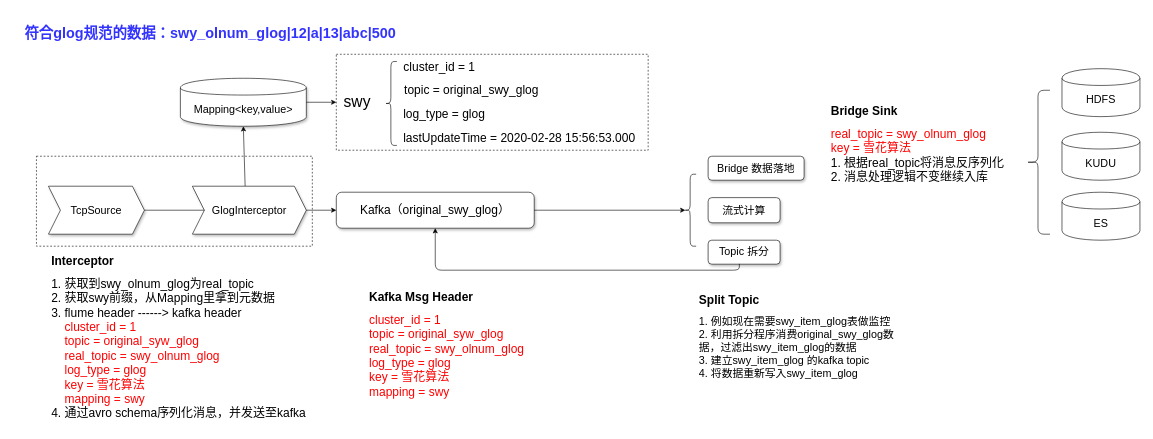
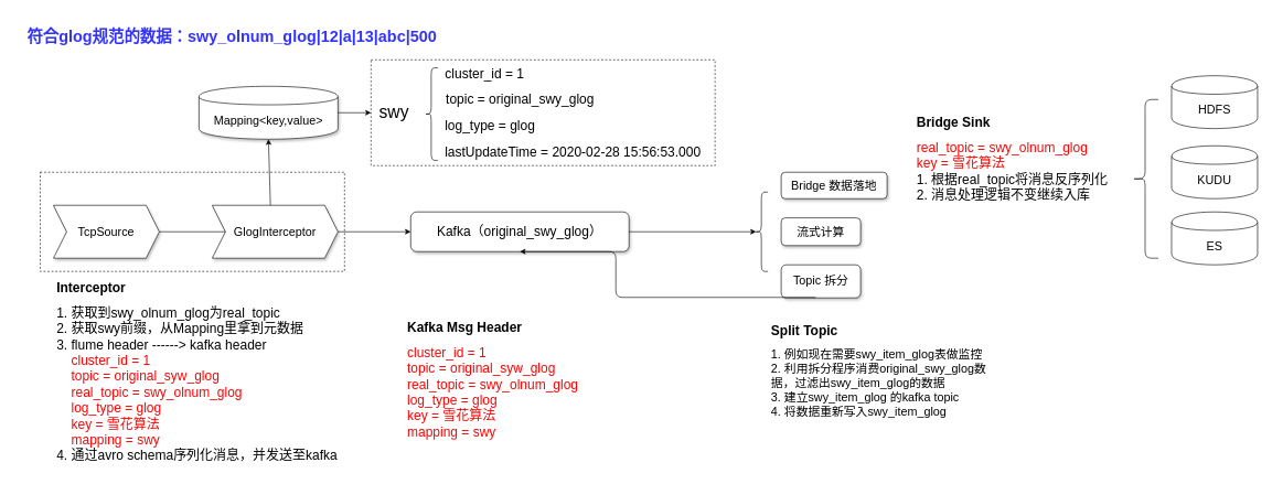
- <mxCell id="22" value="&lt;font style=&quot;font-size: 20px&quot;&gt;Kafka（original_swy_glog）&lt;/font&gt;" style="rounded=1;whiteSpace=wrap;html=1;fillColor=#ffffff;fontSize=18;shadow=1;" parent="1" vertex="1"><mxGeometry x="560" y="320" width="330" height="60" as="geometry" /></mxCell>
+ <mxCell id="22" value="&lt;font style=&quot;font-size: 20px&quot;&gt;Kafka（original_swy_glog）&lt;/font&gt;" style="rounded=1;whiteSpace=wrap;html=1;fillColor=#ffffff;fontSize=18;shadow=1;" parent="1" vertex="1"><mxGeometry x="620" y="320" width="330" height="60" as="geometry" /></mxCell>
- <mxCell id="27" value="Topic 拆分" style="rounded=1;whiteSpace=wrap;html=1;fillColor=#ffffff;fontSize=18;shadow=1;" parent="1" vertex="1"><mxGeometry x="1180" y="400" width="120" height="40" as="geometry" /></mxCell>
+ <mxCell id="27" value="Topic 拆分" style="rounded=1;whiteSpace=wrap;html=1;fillColor=#ffffff;fontSize=18;shadow=1;" parent="1" vertex="1"><mxGeometry x="1180" y="400" width="120" height="50" as="geometry" /></mxCell>
